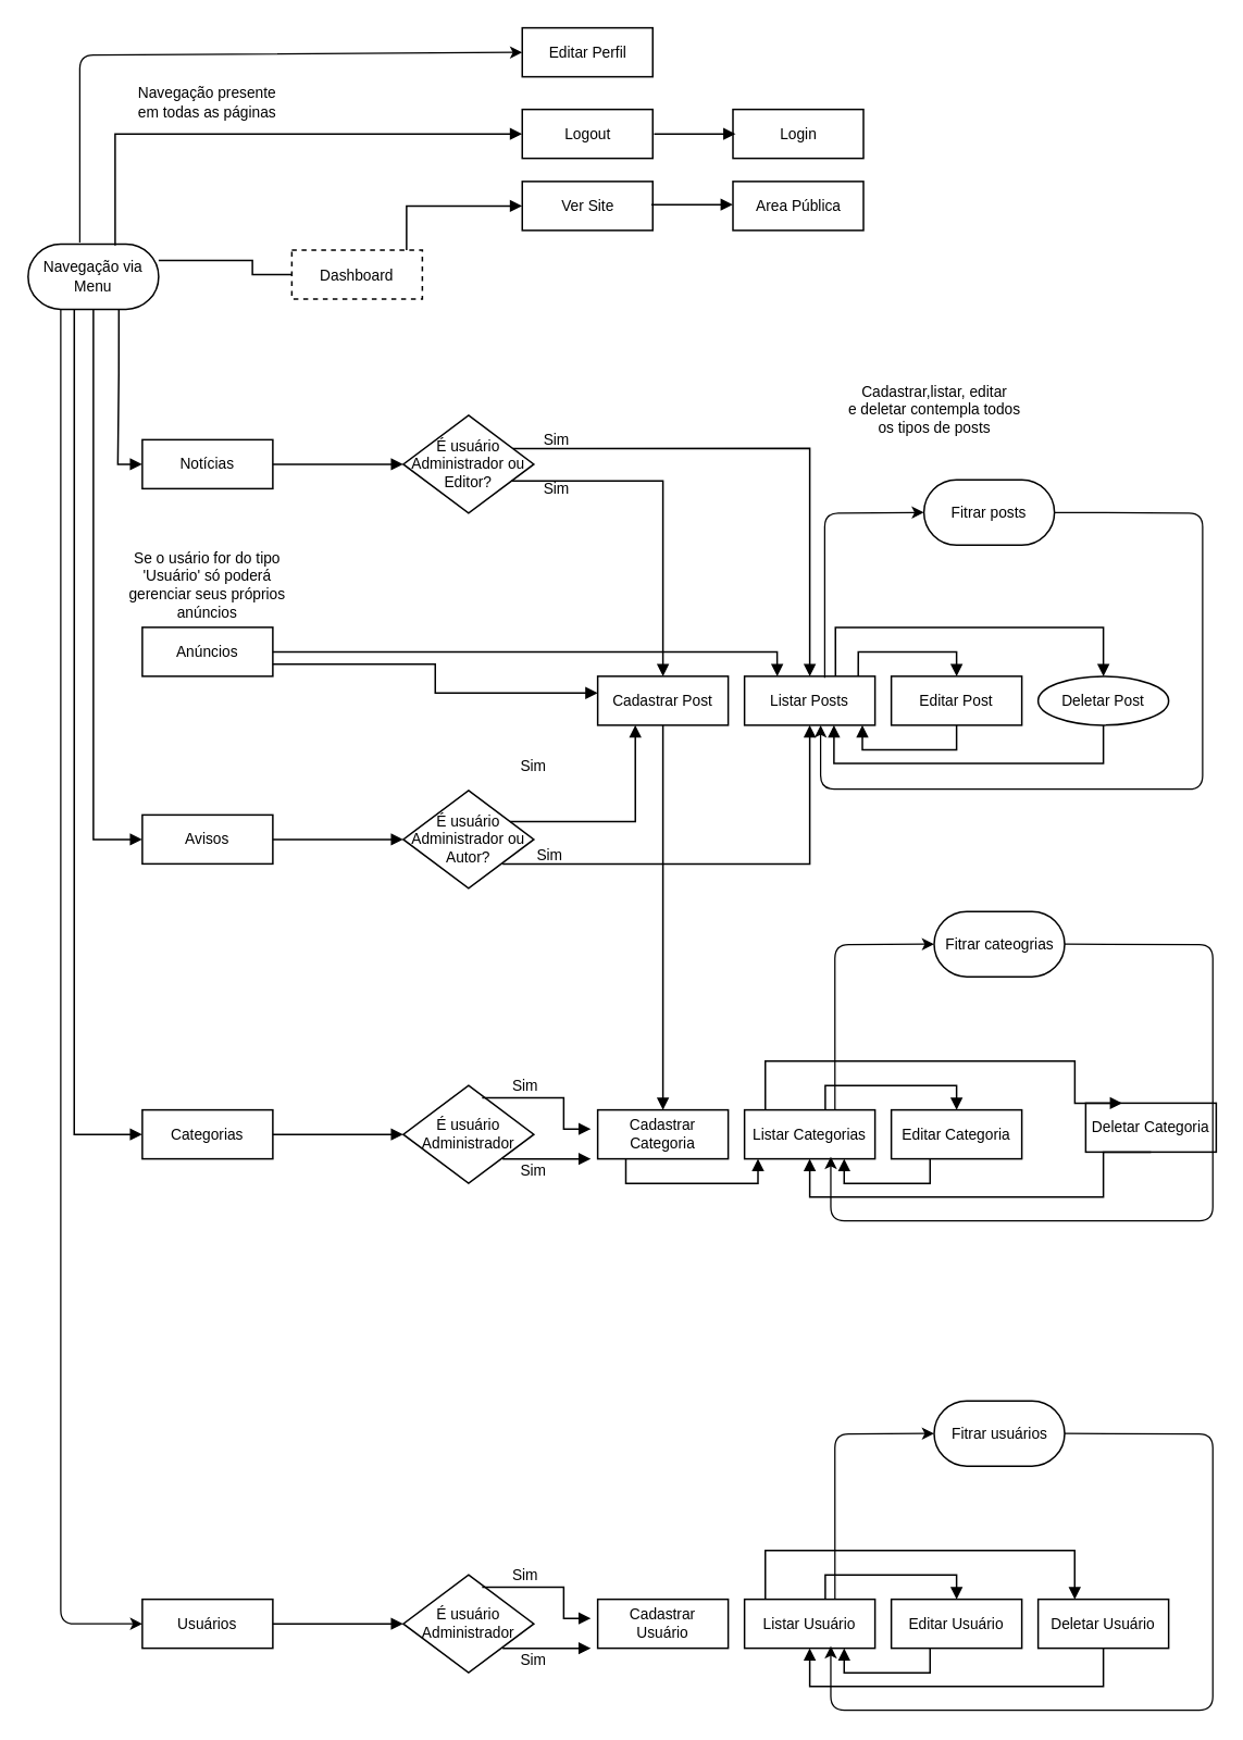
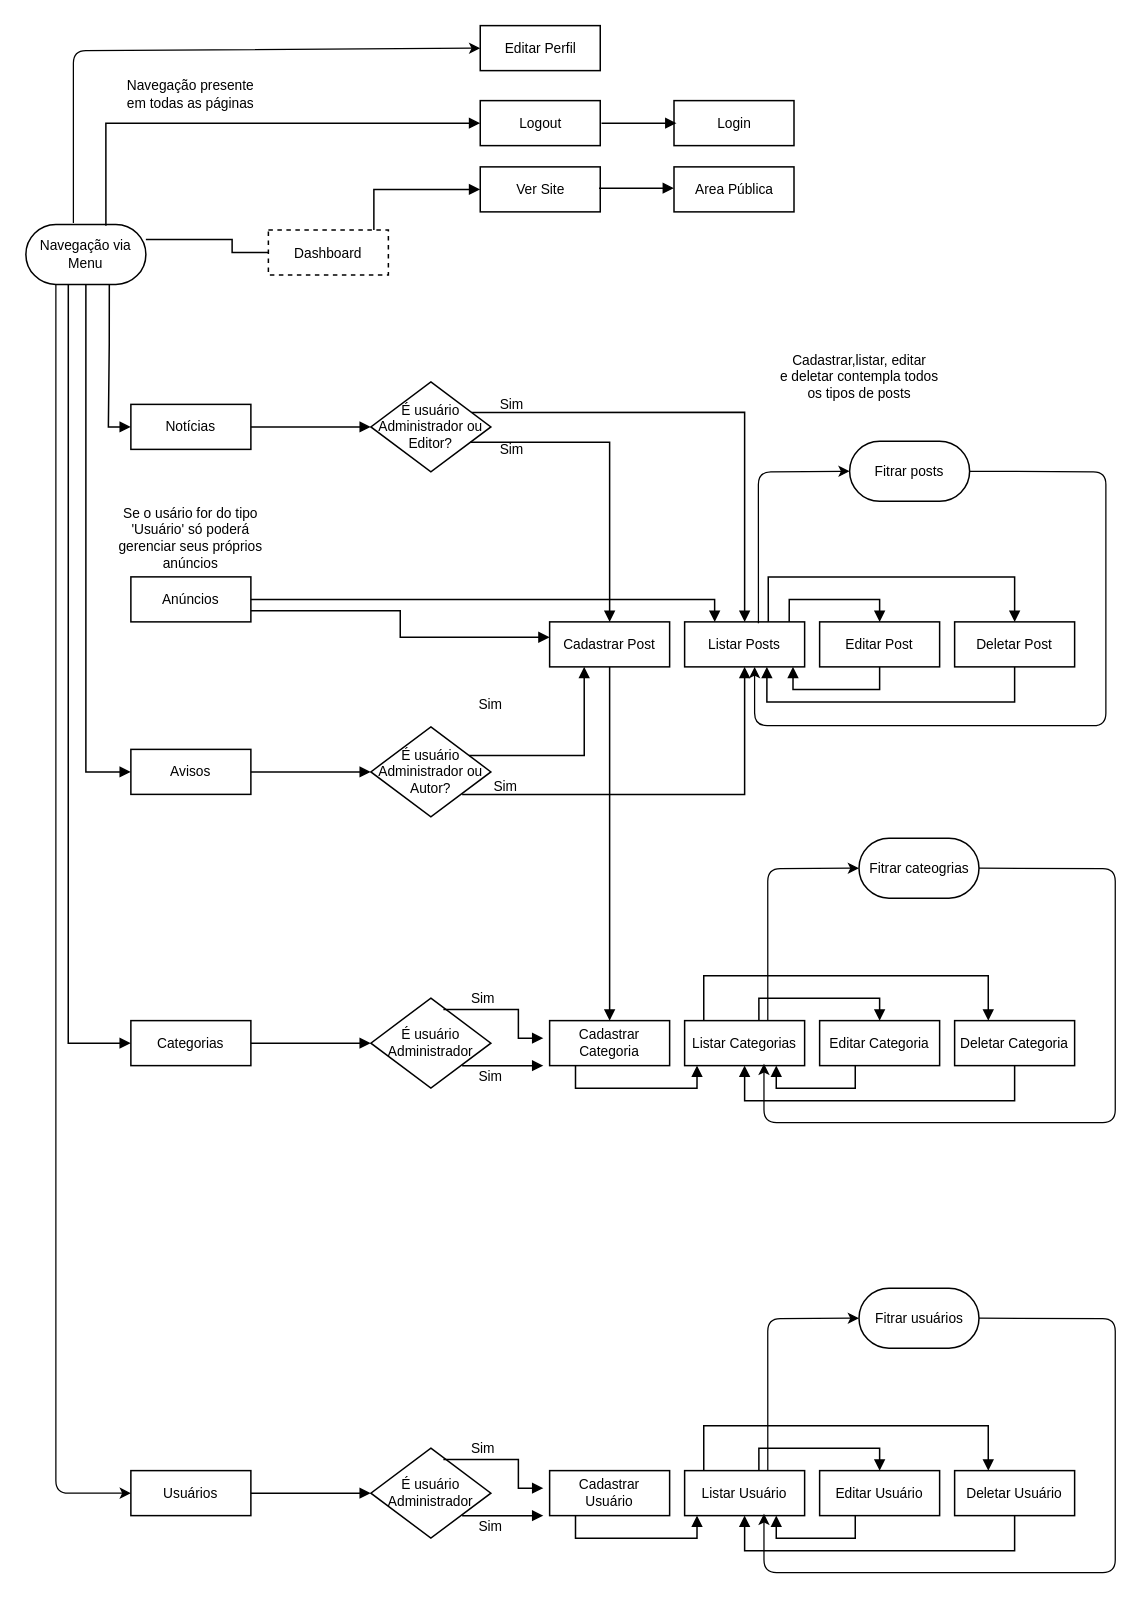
- <mxCell id="18" value="Deletar Post" style="ellipse;html=1;whiteSpace=wrap;fontSize=11;fontColor=#000000;spacing=5;strokeOpacity=100;strokeWidth=1.2;" vertex="1" parent="1"><mxGeometry x="763" y="497" width="96" height="36" as="geometry" /></mxCell>
+ <mxCell id="18" value="Deletar Post" style="html=1;whiteSpace=wrap;;fontSize=11;fontColor=#000000;spacing=5;strokeOpacity=100;strokeWidth=1.2;" vertex="1" parent="1"><mxGeometry x="763" y="497" width="96" height="36" as="geometry" /></mxCell>
- <mxCell id="47" value="Deletar Categoria" style="html=1;whiteSpace=wrap;;fontSize=11;fontColor=#000000;spacing=5;strokeOpacity=100;strokeWidth=1.2;" vertex="1" parent="1"><mxGeometry x="798" y="811" width="96" height="36" as="geometry" /></mxCell>
+ <mxCell id="47" value="Deletar Categoria" style="html=1;whiteSpace=wrap;;fontSize=11;fontColor=#000000;spacing=5;strokeOpacity=100;strokeWidth=1.2;" vertex="1" parent="1"><mxGeometry x="763" y="816" width="96" height="36" as="geometry" /></mxCell>
+ <mxCell id="67" value="" style="html=1;jettySize=18;fontSize=11;strokeWidth=1.2;rounded=1;arcSize=0;edgeStyle=orthogonalEdgeStyle;startArrow=none;endArrow=block;endFill=1;exitX=0.206;exitY=1.017;exitPerimeter=1;entryX=0.09;entryY=1.017;entryPerimeter=1;" edge="1" parent="1" source="61" target="62"><mxGeometry width="100" height="100" relative="1" as="geometry" /></mxCell>
